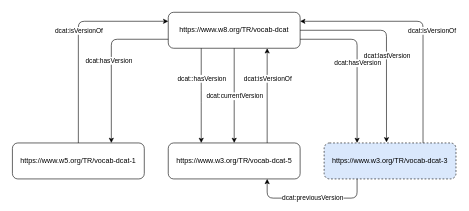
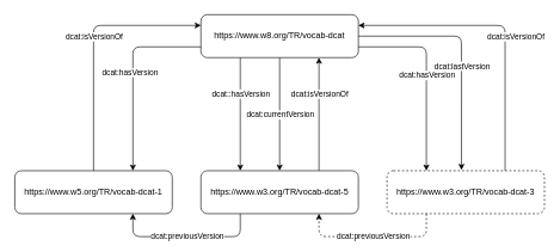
- <mxCell id="5" value="https://www.w3.org/TR/vocab-dcat-3" style="rounded=1;whiteSpace=wrap;html=1;dashed=1;fillColor=#dae8fc;" vertex="1" parent="1"><mxGeometry x="540" y="238" width="220" height="60" as="geometry" /></mxCell>
+ <mxCell id="5" value="https://www.w3.org/TR/vocab-dcat-3" style="rounded=1;whiteSpace=wrap;html=1;dashed=1;" vertex="1" parent="1"><mxGeometry x="540" y="238" width="220" height="60" as="geometry" /></mxCell>
- <mxCell id="20" value="" style="endArrow=classic;html=1;exitX=0.25;exitY=1;exitDx=0;exitDy=0;entryX=0.75;entryY=1;entryDx=0;entryDy=0;" edge="1" parent="1" source="5" target="4"><mxGeometry relative="1" as="geometry"><mxPoint x="651" y="298" as="sourcePoint" /><mxPoint x="390" y="298" as="targetPoint" /><Array as="points"><mxPoint x="595" y="330" /><mxPoint x="445" y="330" /></Array></mxGeometry></mxCell>
+ <mxCell id="20" value="" style="endArrow=classic;html=1;exitX=0.25;exitY=1;exitDx=0;exitDy=0;entryX=0.75;entryY=1;entryDx=0;entryDy=0;dashed=1;" edge="1" parent="1" source="5" target="4"><mxGeometry relative="1" as="geometry"><mxPoint x="651" y="298" as="sourcePoint" /><mxPoint x="390" y="298" as="targetPoint" /><Array as="points"><mxPoint x="595" y="330" /><mxPoint x="445" y="330" /></Array></mxGeometry></mxCell>
+ <mxCell id="18" value="" style="endArrow=classic;html=1;exitX=0.25;exitY=1;exitDx=0;exitDy=0;entryX=0.75;entryY=1;entryDx=0;entryDy=0;" edge="1" parent="1" source="4" target="3"><mxGeometry relative="1" as="geometry"><mxPoint x="400" y="320" as="sourcePoint" /><mxPoint x="212.5" y="298" as="targetPoint" /><Array as="points"><mxPoint x="335" y="330" /><mxPoint x="185" y="330" /></Array></mxGeometry></mxCell>
+ <mxCell id="19" value="dcat:previousVersion" style="edgeLabel;resizable=0;html=1;align=center;verticalAlign=middle;" connectable="0" vertex="1" parent="18"><mxGeometry relative="1" as="geometry"><mxPoint y="-2" as="offset" /></mxGeometry></mxCell>
